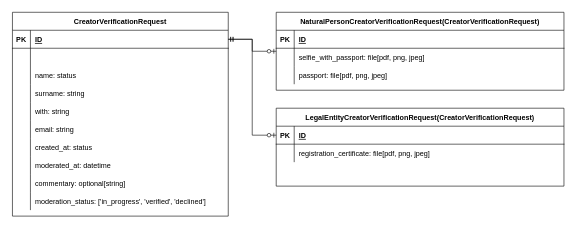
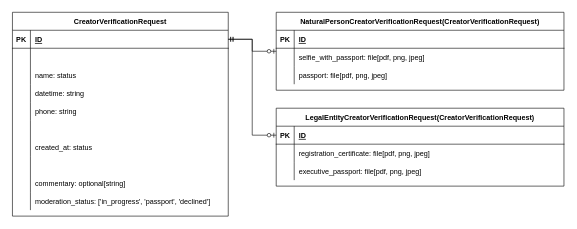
- <mxCell id="33" value="surname: string" style="shape=partialRectangle;connectable=0;fillColor=none;top=0;left=0;bottom=0;right=0;align=left;spacingLeft=6;overflow=hidden;" vertex="1" parent="31"><mxGeometry x="30" width="330" height="30" as="geometry" /></mxCell>
+ <mxCell id="33" value="datetime: string" style="shape=partialRectangle;connectable=0;fillColor=none;top=0;left=0;bottom=0;right=0;align=left;spacingLeft=6;overflow=hidden;" vertex="1" parent="31"><mxGeometry x="30" width="330" height="30" as="geometry" /></mxCell>
- <mxCell id="36" value="with: string" style="shape=partialRectangle;connectable=0;fillColor=none;top=0;left=0;bottom=0;right=0;align=left;spacingLeft=6;overflow=hidden;" vertex="1" parent="34"><mxGeometry x="30" width="330" height="30" as="geometry" /></mxCell>
+ <mxCell id="36" value="phone: string" style="shape=partialRectangle;connectable=0;fillColor=none;top=0;left=0;bottom=0;right=0;align=left;spacingLeft=6;overflow=hidden;" vertex="1" parent="34"><mxGeometry x="30" width="330" height="30" as="geometry" /></mxCell>
- <mxCell id="39" value="email: string" style="shape=partialRectangle;connectable=0;fillColor=none;top=0;left=0;bottom=0;right=0;align=left;spacingLeft=6;overflow=hidden;" vertex="1" parent="37"><mxGeometry x="30" width="330" height="30" as="geometry" /></mxCell>
- <mxCell id="45" value="moderated_at: datetime" style="shape=partialRectangle;connectable=0;fillColor=none;top=0;left=0;bottom=0;right=0;align=left;spacingLeft=6;overflow=hidden;" vertex="1" parent="43"><mxGeometry x="30" width="330" height="30" as="geometry" /></mxCell>
+ <mxCell id="11" value="executive_passport: file[pdf, png, jpeg]" style="shape=partialRectangle;connectable=0;fillColor=none;top=0;left=0;bottom=0;right=0;align=left;spacingLeft=6;overflow=hidden;" vertex="1" parent="9"><mxGeometry x="30" width="450" height="30" as="geometry" /></mxCell>
- <mxCell id="51" value="moderation_status: ['in_progress', 'verified', 'declined']" style="shape=partialRectangle;connectable=0;fillColor=none;top=0;left=0;bottom=0;right=0;align=left;spacingLeft=6;overflow=hidden;" vertex="1" parent="49"><mxGeometry x="30" width="330" height="30" as="geometry" /></mxCell>
+ <mxCell id="51" value="moderation_status: ['in_progress', 'passport', 'declined']" style="shape=partialRectangle;connectable=0;fillColor=none;top=0;left=0;bottom=0;right=0;align=left;spacingLeft=6;overflow=hidden;" vertex="1" parent="49"><mxGeometry x="30" width="330" height="30" as="geometry" /></mxCell>
